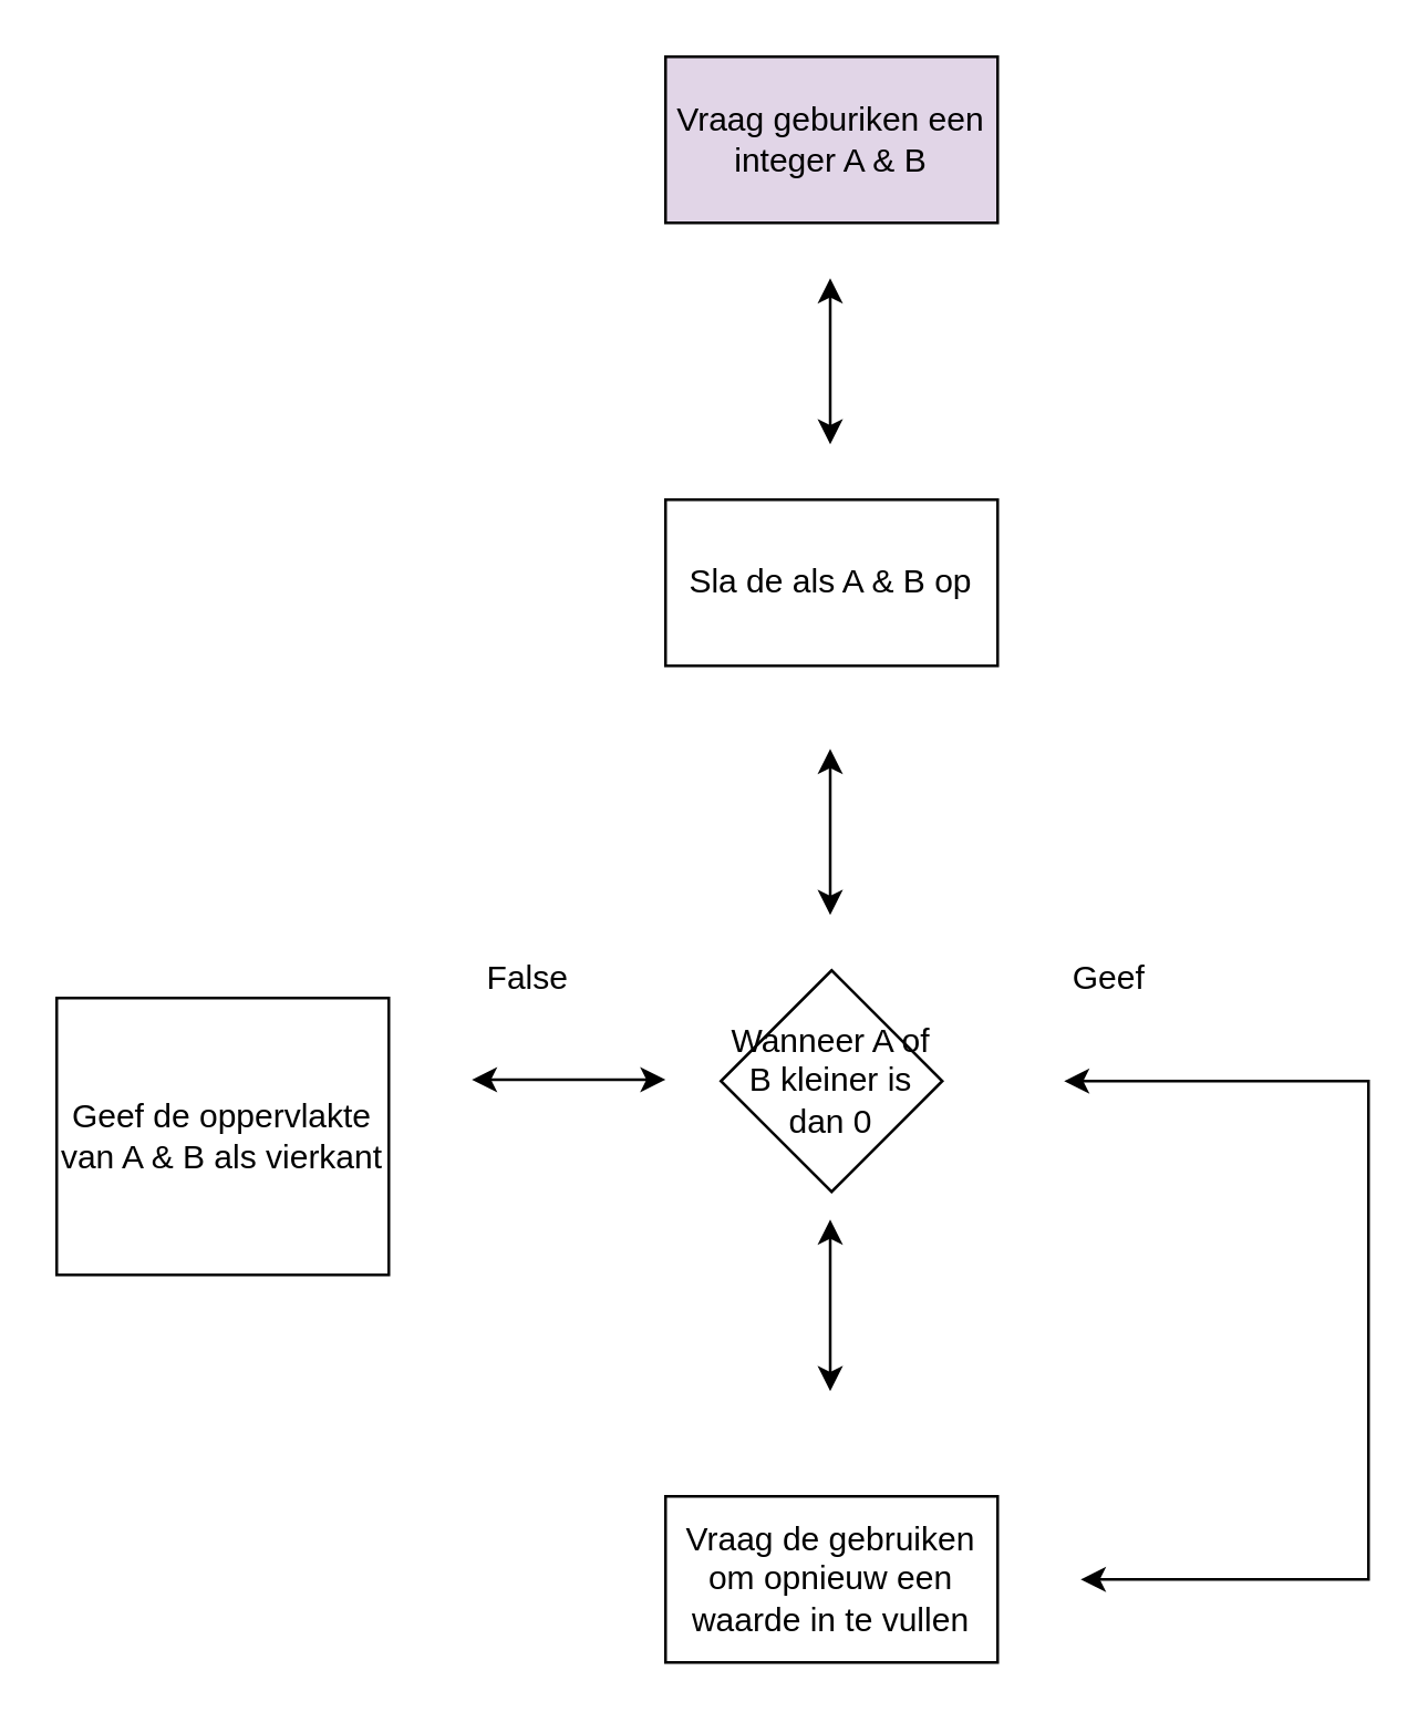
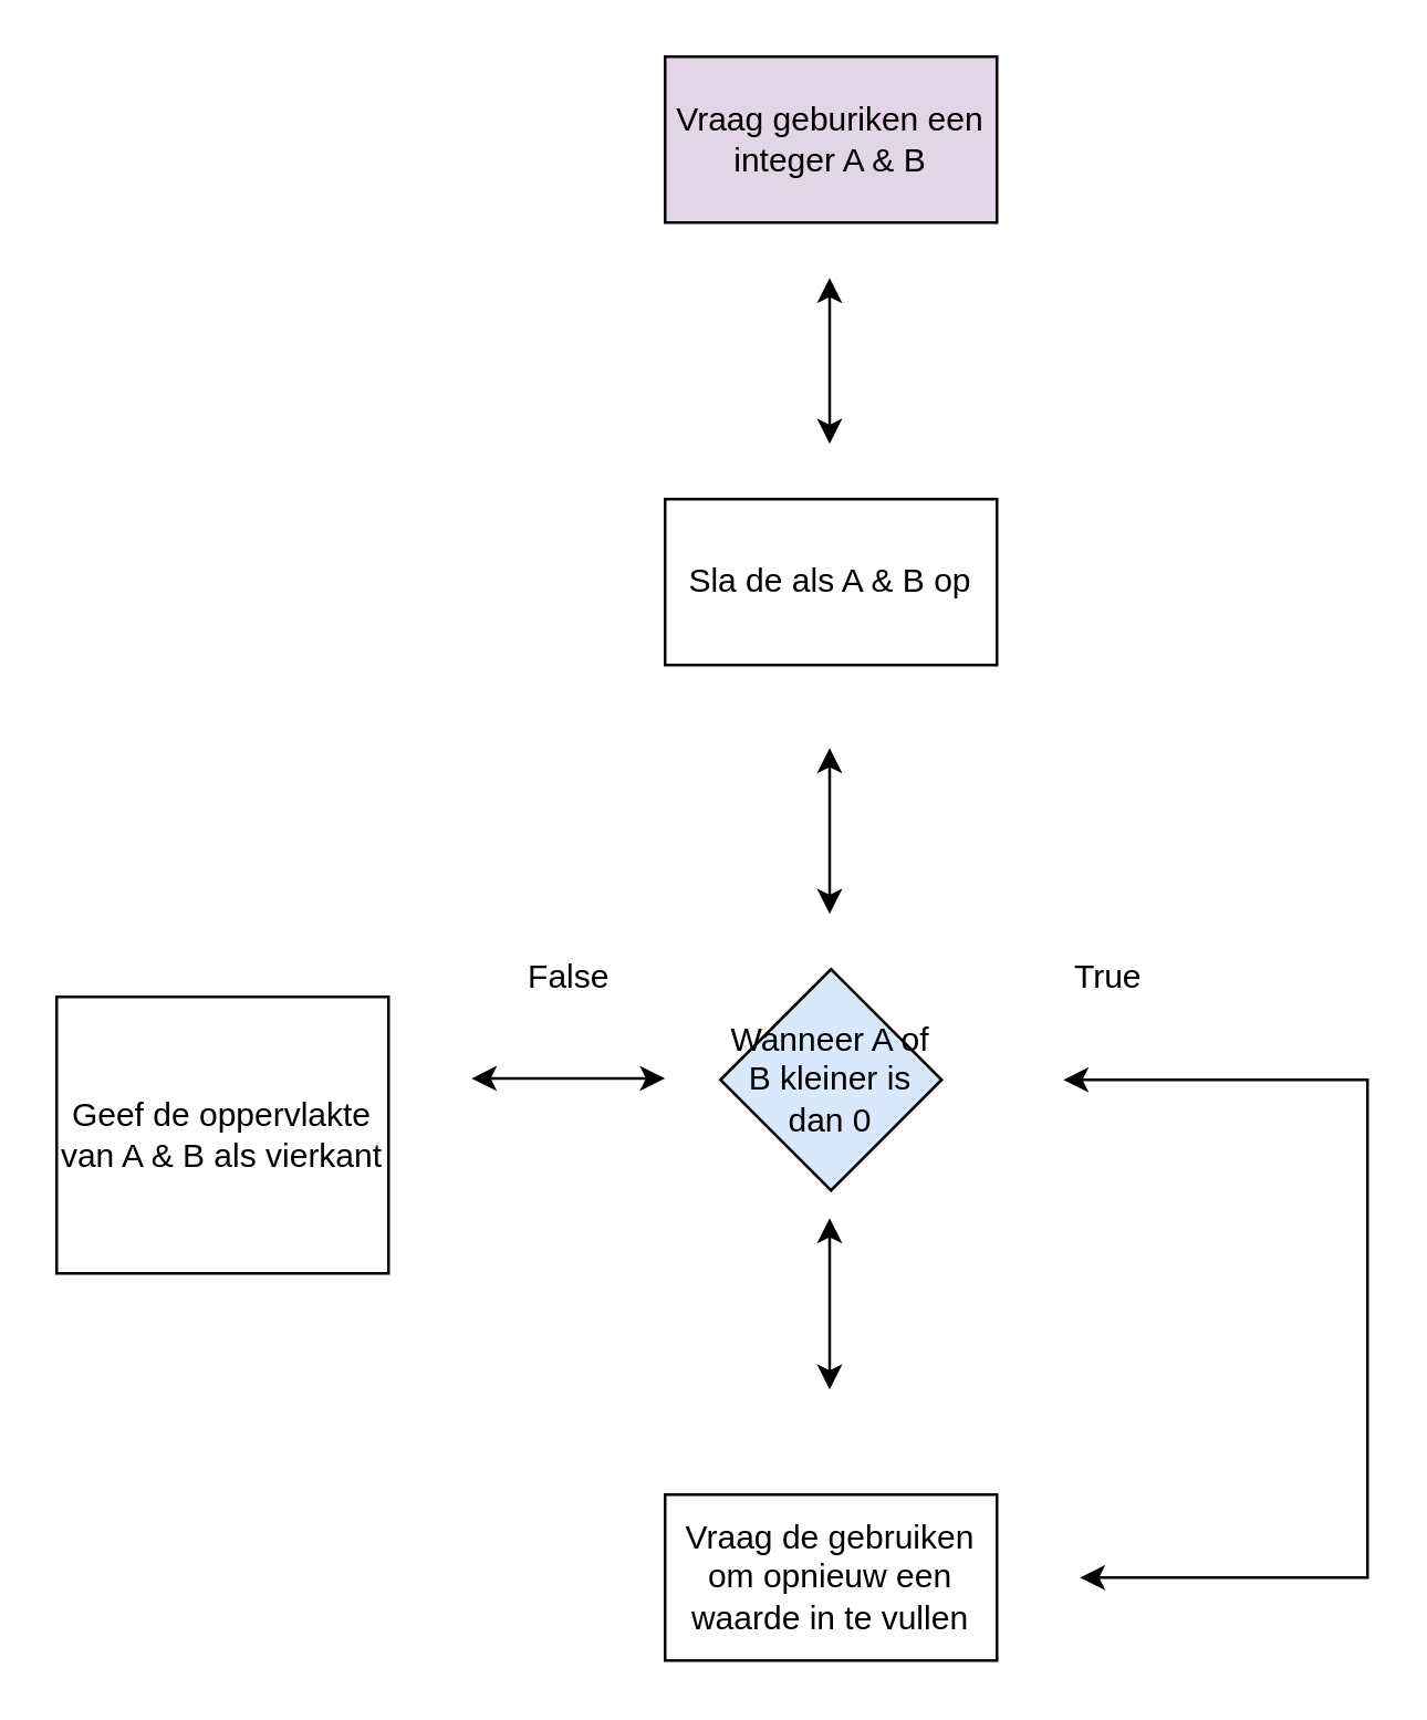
- <mxCell id="13" value="False" style="text;html=1;align=center;verticalAlign=middle;resizable=0;points=[];autosize=1;strokeColor=none;fillColor=none;" vertex="1" parent="1"><mxGeometry x="165" y="338" width="50" height="30" as="geometry" /></mxCell>
+ <mxCell id="13" value="False" style="text;html=1;align=center;verticalAlign=middle;resizable=0;points=[];autosize=1;strokeColor=none;fillColor=none;" vertex="1" parent="1"><mxGeometry x="180" y="338" width="50" height="30" as="geometry" /></mxCell>
- <mxCell id="12" value="Geef" style="text;html=1;align=center;verticalAlign=middle;resizable=0;points=[];autosize=1;strokeColor=none;fillColor=none;" vertex="1" parent="1"><mxGeometry x="375" y="338" width="50" height="30" as="geometry" /></mxCell>
+ <mxCell id="12" value="True" style="text;html=1;align=center;verticalAlign=middle;resizable=0;points=[];autosize=1;strokeColor=none;fillColor=none;" vertex="1" parent="1"><mxGeometry x="375" y="338" width="50" height="30" as="geometry" /></mxCell>
- <mxCell id="6" value="Wanneer A of B kleiner is dan 0" style="rhombus;whiteSpace=wrap;html=1;" vertex="1" parent="1"><mxGeometry x="260" y="350" width="80" height="80" as="geometry" /></mxCell>
+ <mxCell id="6" value="Wanneer A of B kleiner is dan 0" style="rhombus;whiteSpace=wrap;html=1;fillColor=#dae8fc;" vertex="1" parent="1"><mxGeometry x="260" y="350" width="80" height="80" as="geometry" /></mxCell>
